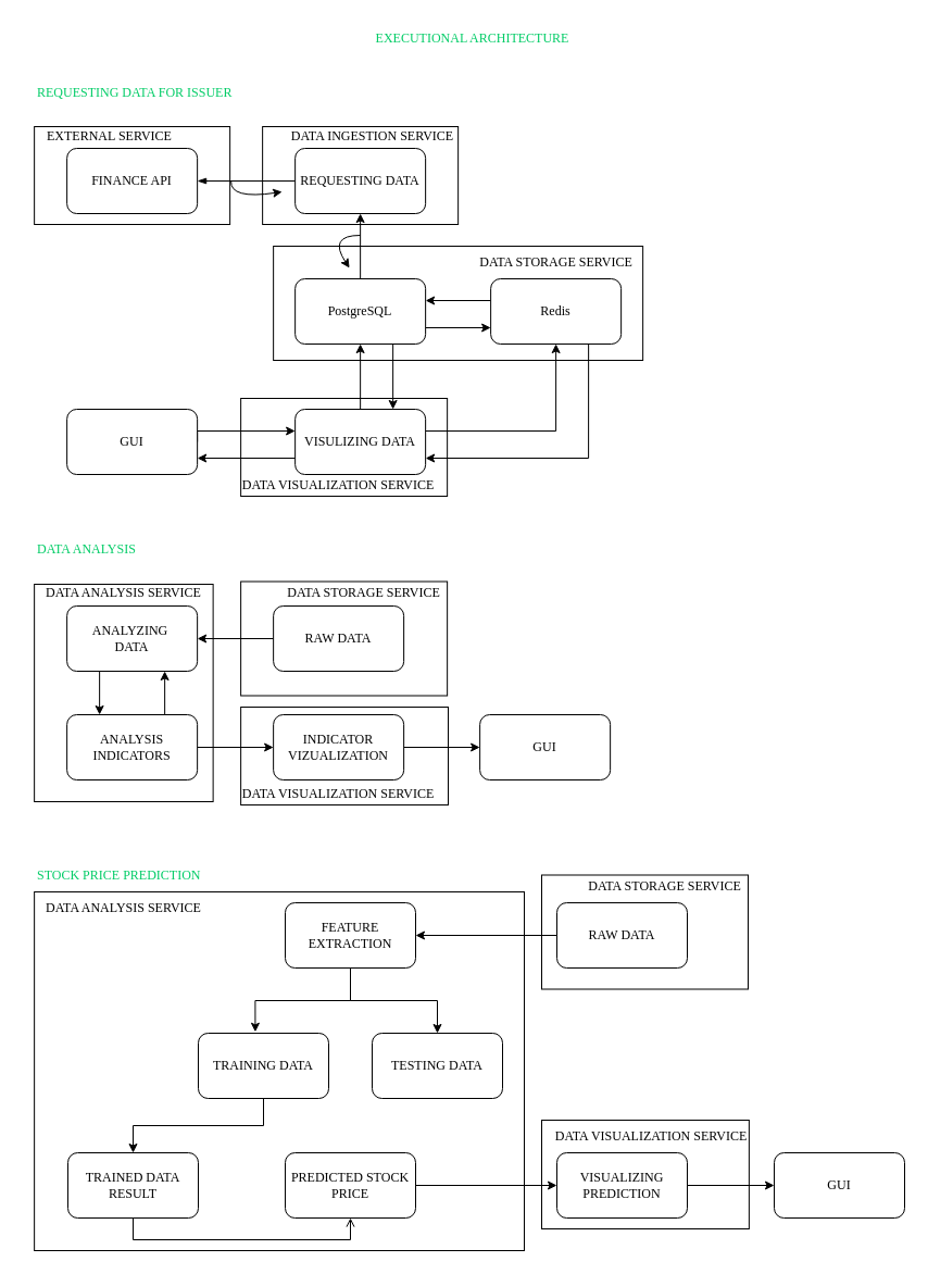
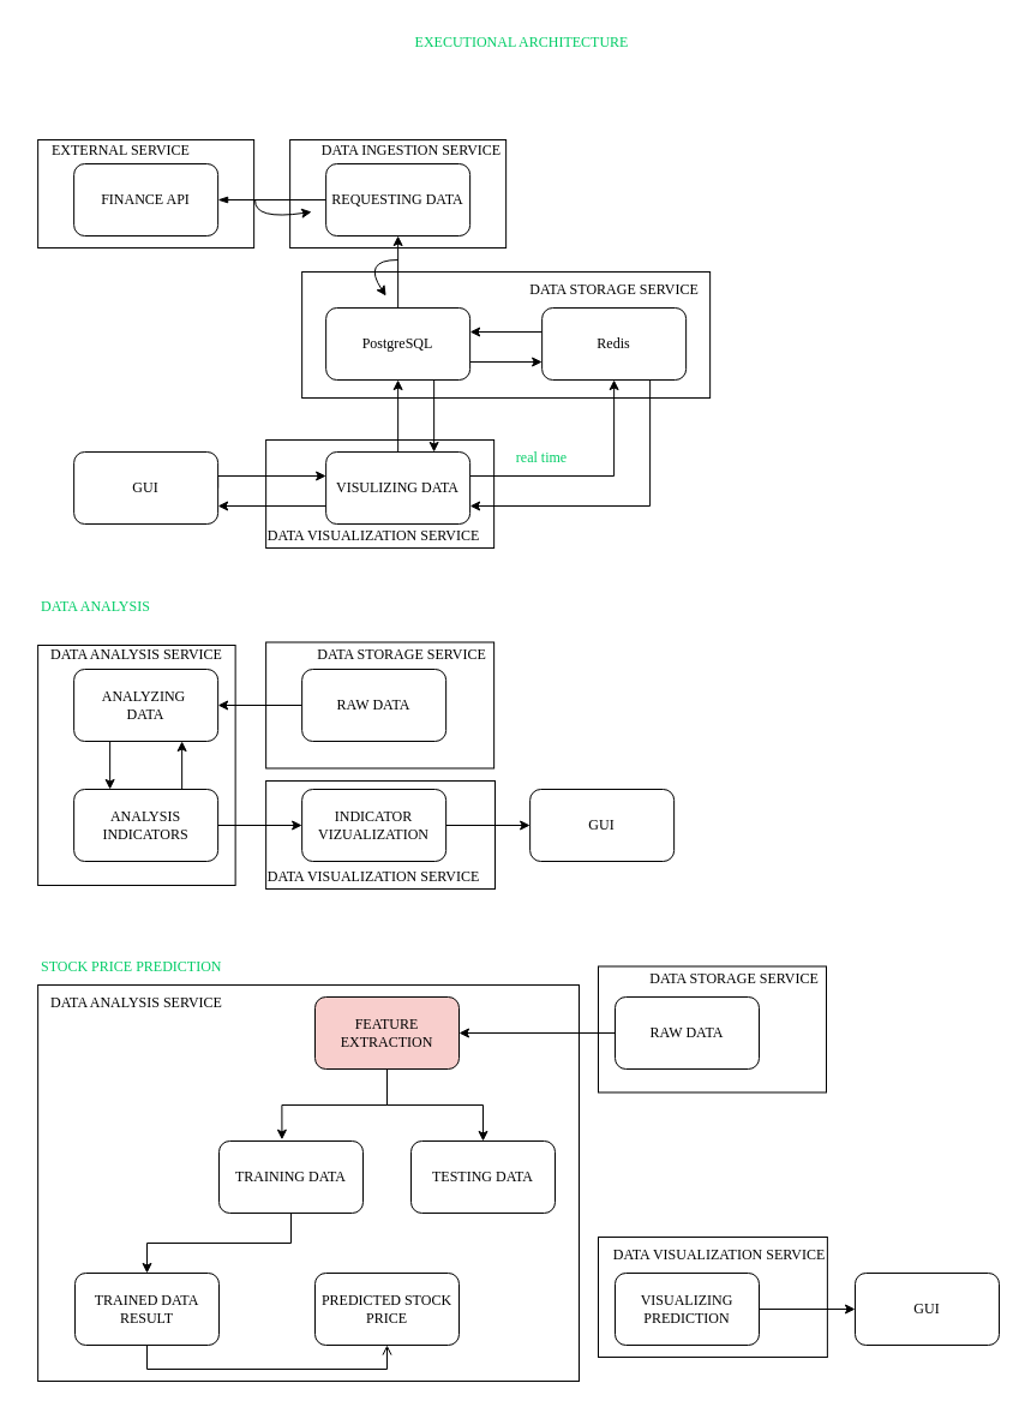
- <mxCell id="45" value="REQUESTING DATA FOR ISSUER" style="text;html=1;align=left;verticalAlign=middle;whiteSpace=wrap;rounded=0;fontFamily=Architects Daughter;fontSource=https%3A%2F%2Ffonts.googleapis.com%2Fcss%3Ffamily%3DArchitects%2BDaughter;fontColor=#00CC66;" vertex="1" parent="1"><mxGeometry x="32" y="70" width="350" height="30" as="geometry" /></mxCell>
+ <mxCell id="46" value="real time" style="text;html=1;align=center;verticalAlign=middle;whiteSpace=wrap;rounded=0;fontFamily=Architects Daughter;fontSource=https%3A%2F%2Ffonts.googleapis.com%2Fcss%3Ffamily%3DArchitects%2BDaughter;fontColor=#00CC66;" vertex="1" parent="1"><mxGeometry x="421.13" y="366" width="60" height="30" as="geometry" /></mxCell>
- <mxCell id="19" value="FEATURE EXTRACTION" style="rounded=1;whiteSpace=wrap;html=1;hachureGap=4;fontFamily=Architects Daughter;fontSource=https%3A%2F%2Ffonts.googleapis.com%2Fcss%3Ffamily%3DArchitects%2BDaughter;" vertex="1" parent="1"><mxGeometry x="262" y="830" width="120" height="60" as="geometry" /></mxCell>
+ <mxCell id="19" value="FEATURE EXTRACTION" style="rounded=1;whiteSpace=wrap;html=1;hachureGap=4;fontFamily=Architects Daughter;fontSource=https%3A%2F%2Ffonts.googleapis.com%2Fcss%3Ffamily%3DArchitects%2BDaughter;fillColor=#f8cecc;" vertex="1" parent="1"><mxGeometry x="262" y="830" width="120" height="60" as="geometry" /></mxCell>
- <mxCell id="25" style="edgeStyle=orthogonalEdgeStyle;rounded=0;hachureGap=4;orthogonalLoop=1;jettySize=auto;html=1;exitX=1;exitY=0.5;exitDx=0;exitDy=0;entryX=0;entryY=0.5;entryDx=0;entryDy=0;fontFamily=Architects Daughter;fontSource=https%3A%2F%2Ffonts.googleapis.com%2Fcss%3Ffamily%3DArchitects%2BDaughter;" edge="1" parent="1" source="26" target="51"><mxGeometry relative="1" as="geometry" /></mxCell>
